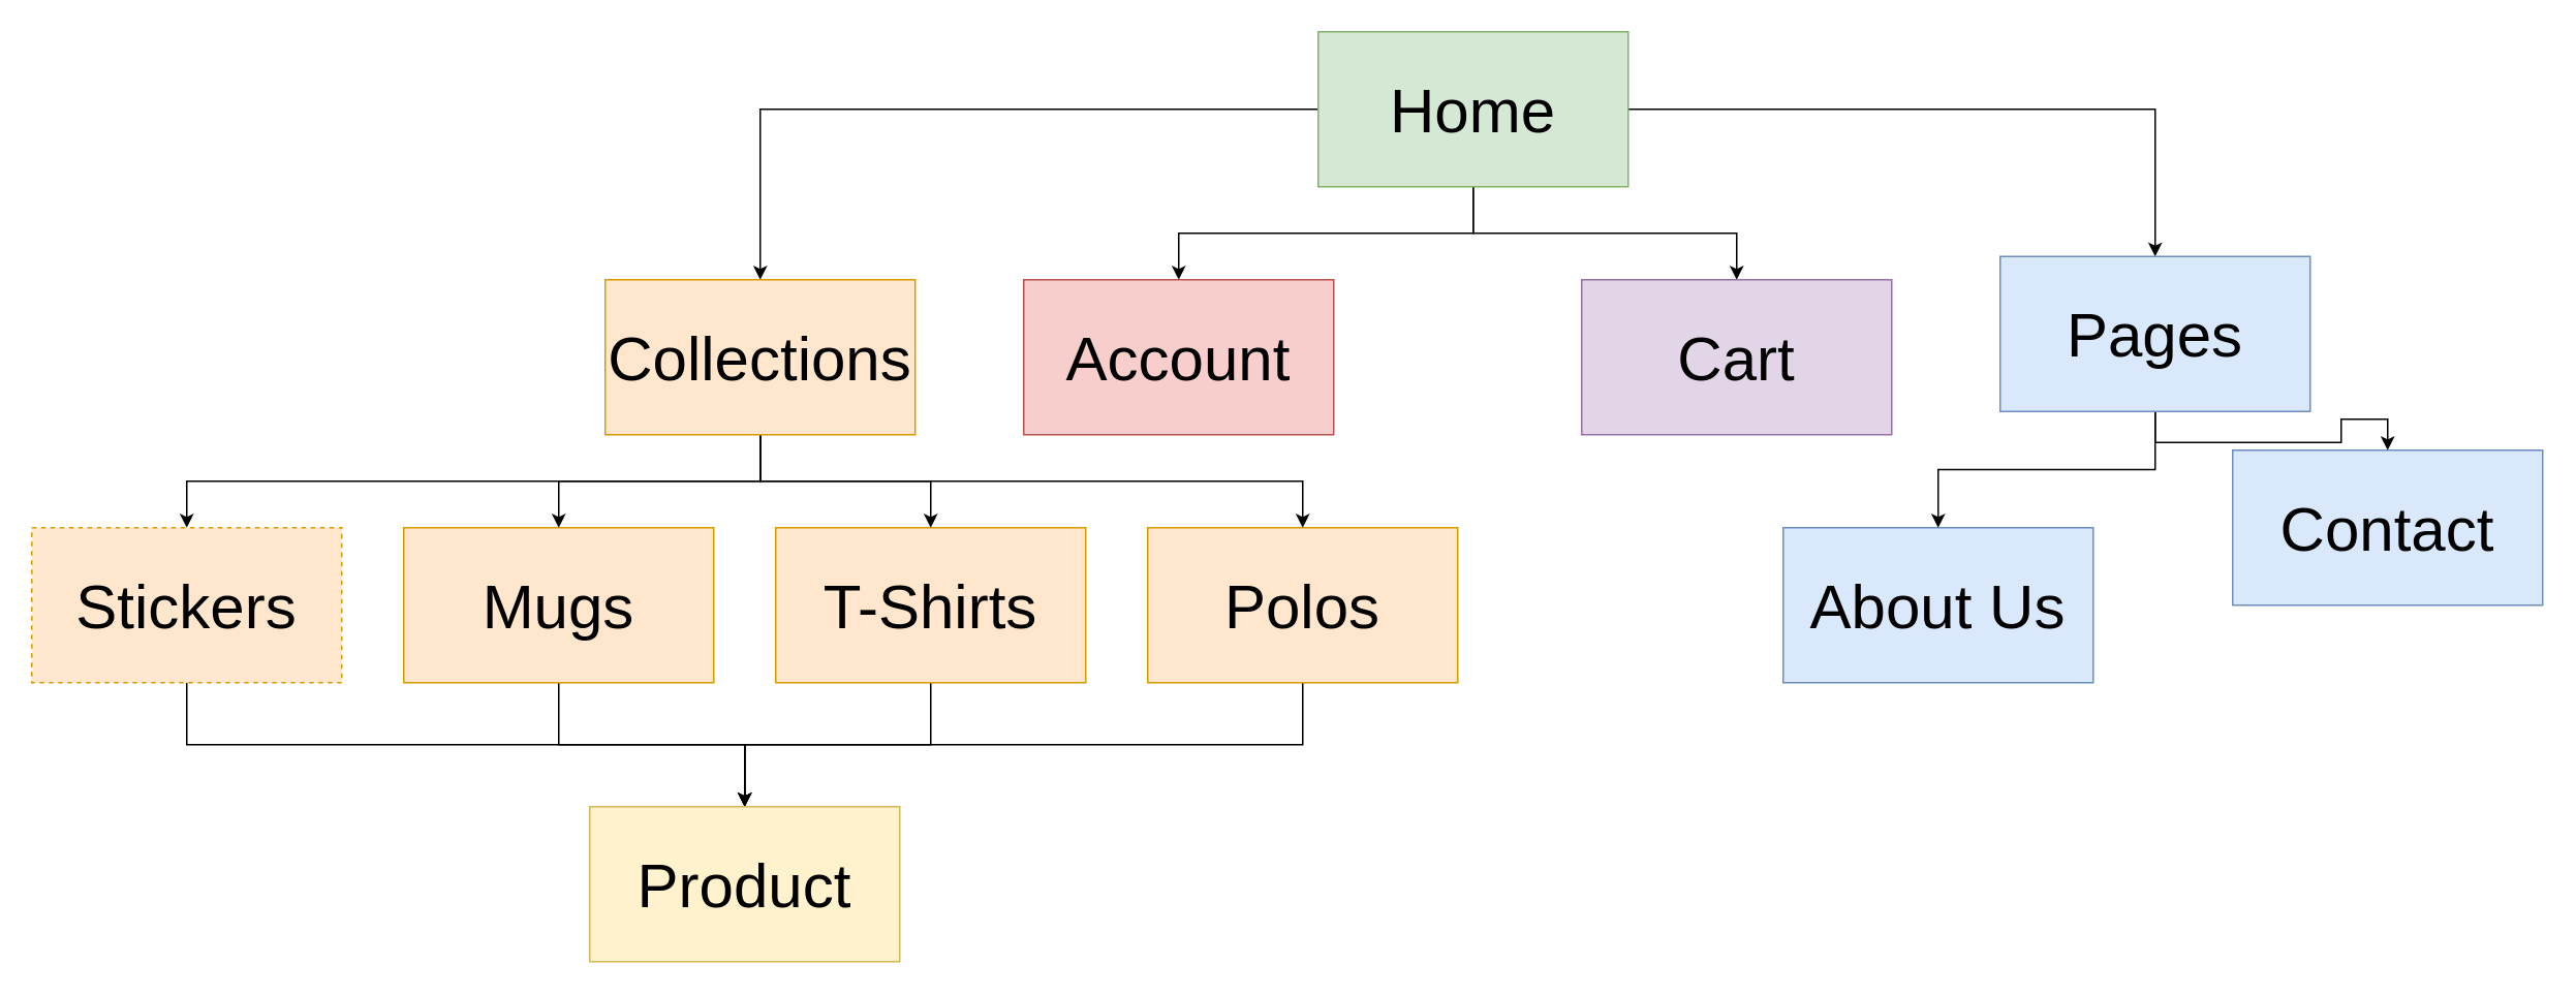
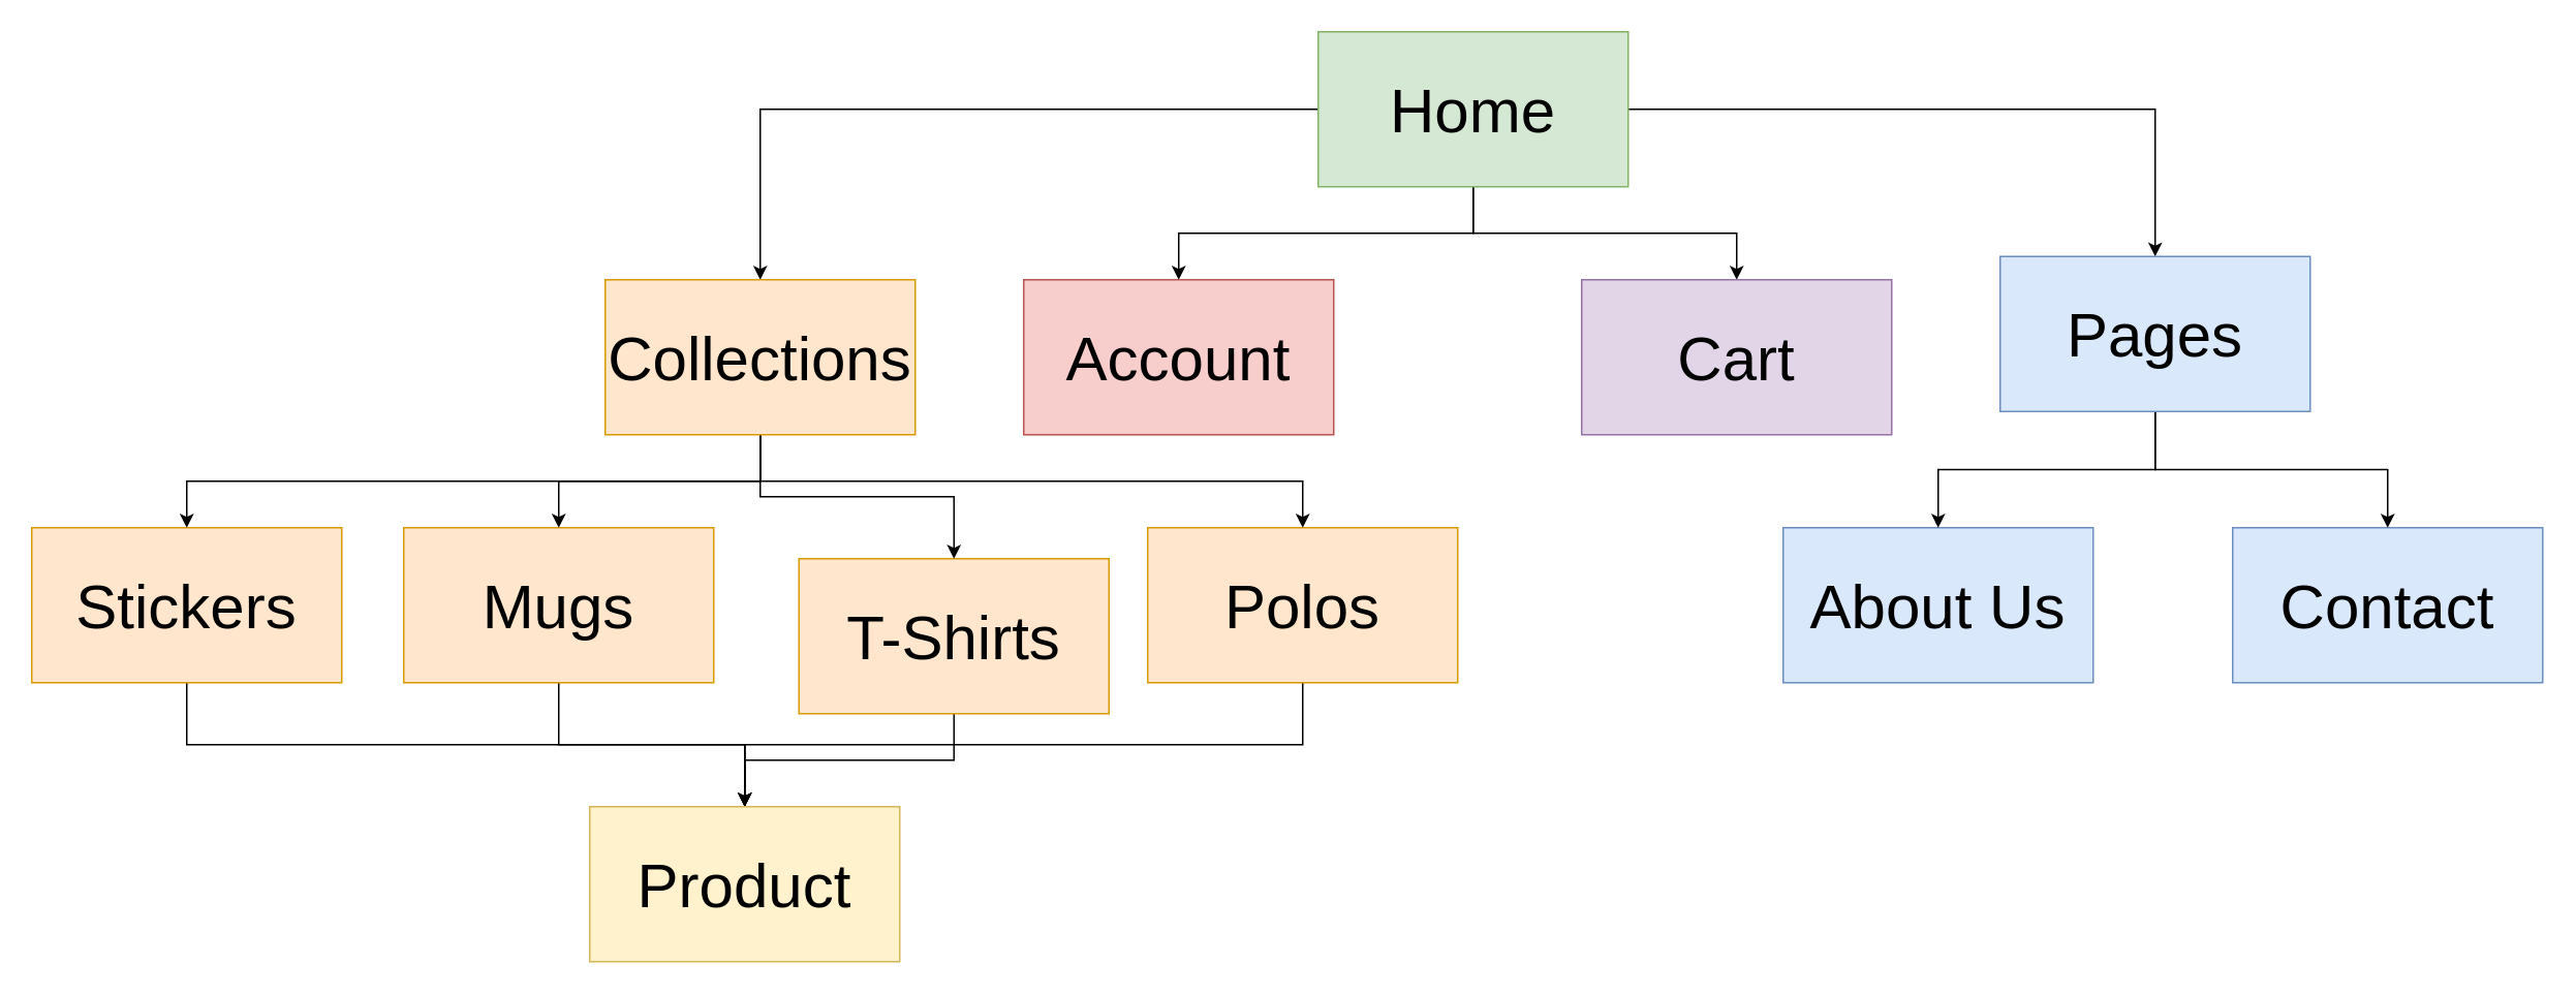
- <mxCell id="15" value="&lt;font style=&quot;font-size: 40px;&quot;&gt;Contact&lt;/font&gt;" style="rounded=0;whiteSpace=wrap;html=1;fillColor=#dae8fc;strokeColor=#6c8ebf;fontSize=40;" vertex="1" parent="1"><mxGeometry x="1440" y="290" width="200" height="100" as="geometry" /></mxCell>
+ <mxCell id="15" value="&lt;font style=&quot;font-size: 40px;&quot;&gt;Contact&lt;/font&gt;" style="rounded=0;whiteSpace=wrap;html=1;fillColor=#dae8fc;strokeColor=#6c8ebf;fontSize=40;" vertex="1" parent="1"><mxGeometry x="1440" y="340" width="200" height="100" as="geometry" /></mxCell>
- <mxCell id="14" value="&lt;font style=&quot;font-size: 40px;&quot;&gt;Stickers&lt;/font&gt;" style="rounded=0;whiteSpace=wrap;html=1;fillColor=#ffe6cc;strokeColor=#d79b00;fontSize=40;dashed=1;" vertex="1" parent="1"><mxGeometry x="20" y="340" width="200" height="100" as="geometry" /></mxCell>
+ <mxCell id="14" value="&lt;font style=&quot;font-size: 40px;&quot;&gt;Stickers&lt;/font&gt;" style="rounded=0;whiteSpace=wrap;html=1;fillColor=#ffe6cc;strokeColor=#d79b00;fontSize=40;" vertex="1" parent="1"><mxGeometry x="20" y="340" width="200" height="100" as="geometry" /></mxCell>
- <mxCell id="8" value="&lt;font style=&quot;font-size: 40px;&quot;&gt;T-Shirts&lt;/font&gt;" style="rounded=0;whiteSpace=wrap;html=1;fillColor=#ffe6cc;strokeColor=#d79b00;fontSize=40;" vertex="1" parent="1"><mxGeometry x="500" y="340" width="200" height="100" as="geometry" /></mxCell>
+ <mxCell id="8" value="&lt;font style=&quot;font-size: 40px;&quot;&gt;T-Shirts&lt;/font&gt;" style="rounded=0;whiteSpace=wrap;html=1;fillColor=#ffe6cc;strokeColor=#d79b00;fontSize=40;" vertex="1" parent="1"><mxGeometry x="515" y="360" width="200" height="100" as="geometry" /></mxCell>
